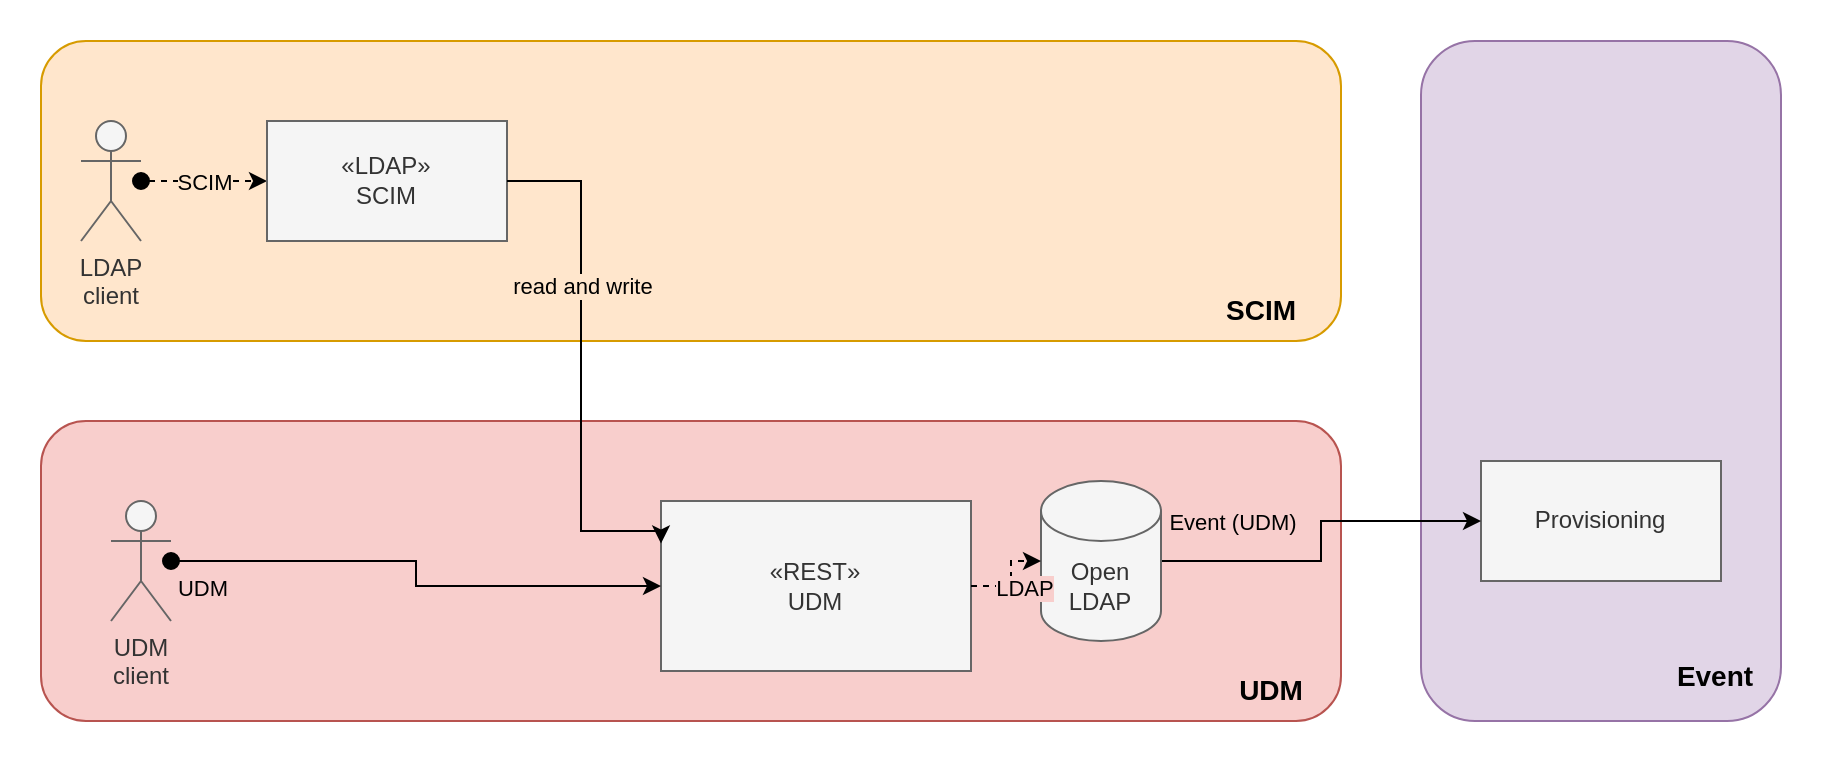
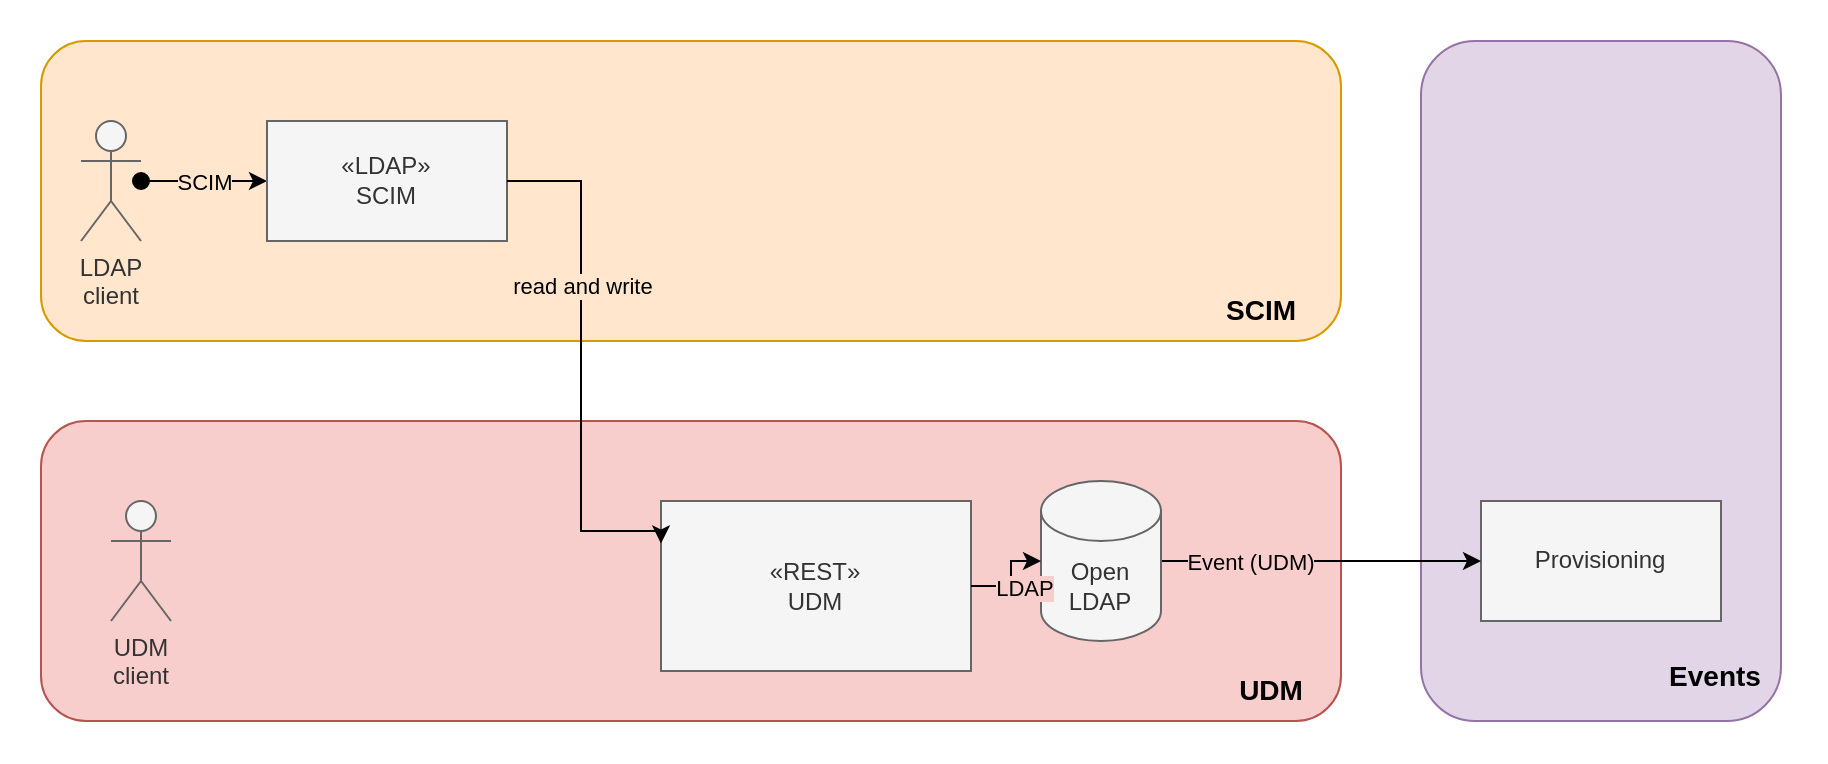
- <mxCell id="5" style="edgeStyle=orthogonalEdgeStyle;rounded=0;orthogonalLoop=1;jettySize=auto;html=1;entryX=0;entryY=0.5;entryDx=0;entryDy=0;startArrow=oval;startFill=1;startSize=8;dashed=1;" parent="1" source="7" target="8" edge="1"><mxGeometry relative="1" as="geometry" /></mxCell>
+ <mxCell id="5" style="edgeStyle=orthogonalEdgeStyle;rounded=0;orthogonalLoop=1;jettySize=auto;html=1;entryX=0;entryY=0.5;entryDx=0;entryDy=0;startArrow=oval;startFill=1;startSize=8;" parent="1" source="7" target="8" edge="1"><mxGeometry relative="1" as="geometry" /></mxCell>
- <mxCell id="9" value="Provisioning" style="rounded=0;whiteSpace=wrap;html=1;fillColor=#f5f5f5;fontColor=#333333;strokeColor=#666666;" parent="1" vertex="1"><mxGeometry x="740" y="230" width="120" height="60" as="geometry" /></mxCell>
+ <mxCell id="9" value="Provisioning" style="rounded=0;whiteSpace=wrap;html=1;fillColor=#f5f5f5;fontColor=#333333;strokeColor=#666666;" parent="1" vertex="1"><mxGeometry x="740" y="250" width="120" height="60" as="geometry" /></mxCell>
- <mxCell id="19" style="edgeStyle=orthogonalEdgeStyle;rounded=0;orthogonalLoop=1;jettySize=auto;html=1;entryX=0;entryY=0.5;entryDx=0;entryDy=0;entryPerimeter=0;dashed=1;" parent="1" source="10" target="18" edge="1"><mxGeometry relative="1" as="geometry" /></mxCell>
+ <mxCell id="19" style="edgeStyle=orthogonalEdgeStyle;rounded=0;orthogonalLoop=1;jettySize=auto;html=1;entryX=0;entryY=0.5;entryDx=0;entryDy=0;entryPerimeter=0;" parent="1" source="10" target="18" edge="1"><mxGeometry relative="1" as="geometry" /></mxCell>
- <mxCell id="13" style="edgeStyle=orthogonalEdgeStyle;rounded=0;orthogonalLoop=1;jettySize=auto;html=1;entryX=0;entryY=0.5;entryDx=0;entryDy=0;startArrow=oval;startFill=1;startSize=8;" parent="1" source="15" target="10" edge="1"><mxGeometry relative="1" as="geometry" /></mxCell>
- <mxCell id="14" value="UDM" style="edgeLabel;html=1;align=center;verticalAlign=middle;resizable=0;points=[];labelBackgroundColor=#F8CECC;" parent="13" vertex="1" connectable="0"><mxGeometry x="0.486" y="-2" relative="1" as="geometry"><mxPoint x="-163" y="-1" as="offset" /></mxGeometry></mxCell>
- <mxCell id="22" value="Event" style="text;html=1;align=center;verticalAlign=middle;resizable=0;points=[];autosize=1;strokeColor=none;fillColor=none;fontStyle=1;fontSize=14;" parent="1" vertex="1"><mxGeometry x="822" y="323" width="70" height="30" as="geometry" /></mxCell>
+ <mxCell id="22" value="Events" style="text;html=1;align=center;verticalAlign=middle;resizable=0;points=[];autosize=1;strokeColor=none;fillColor=none;fontStyle=1;fontSize=14;" parent="1" vertex="1"><mxGeometry x="822" y="323" width="70" height="30" as="geometry" /></mxCell>
